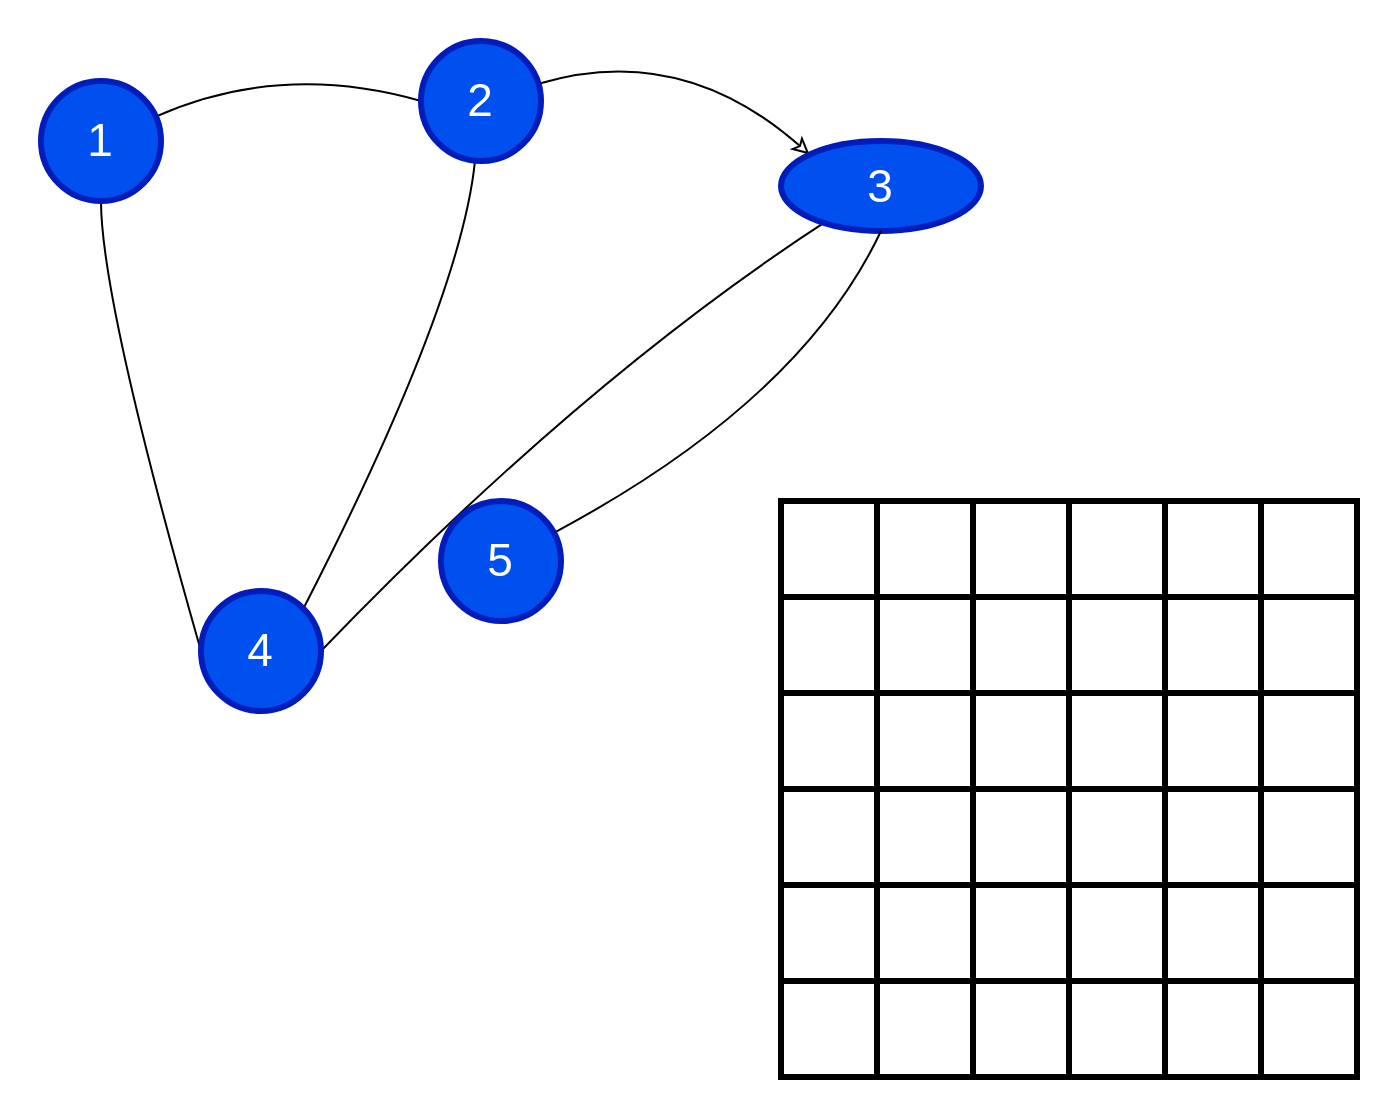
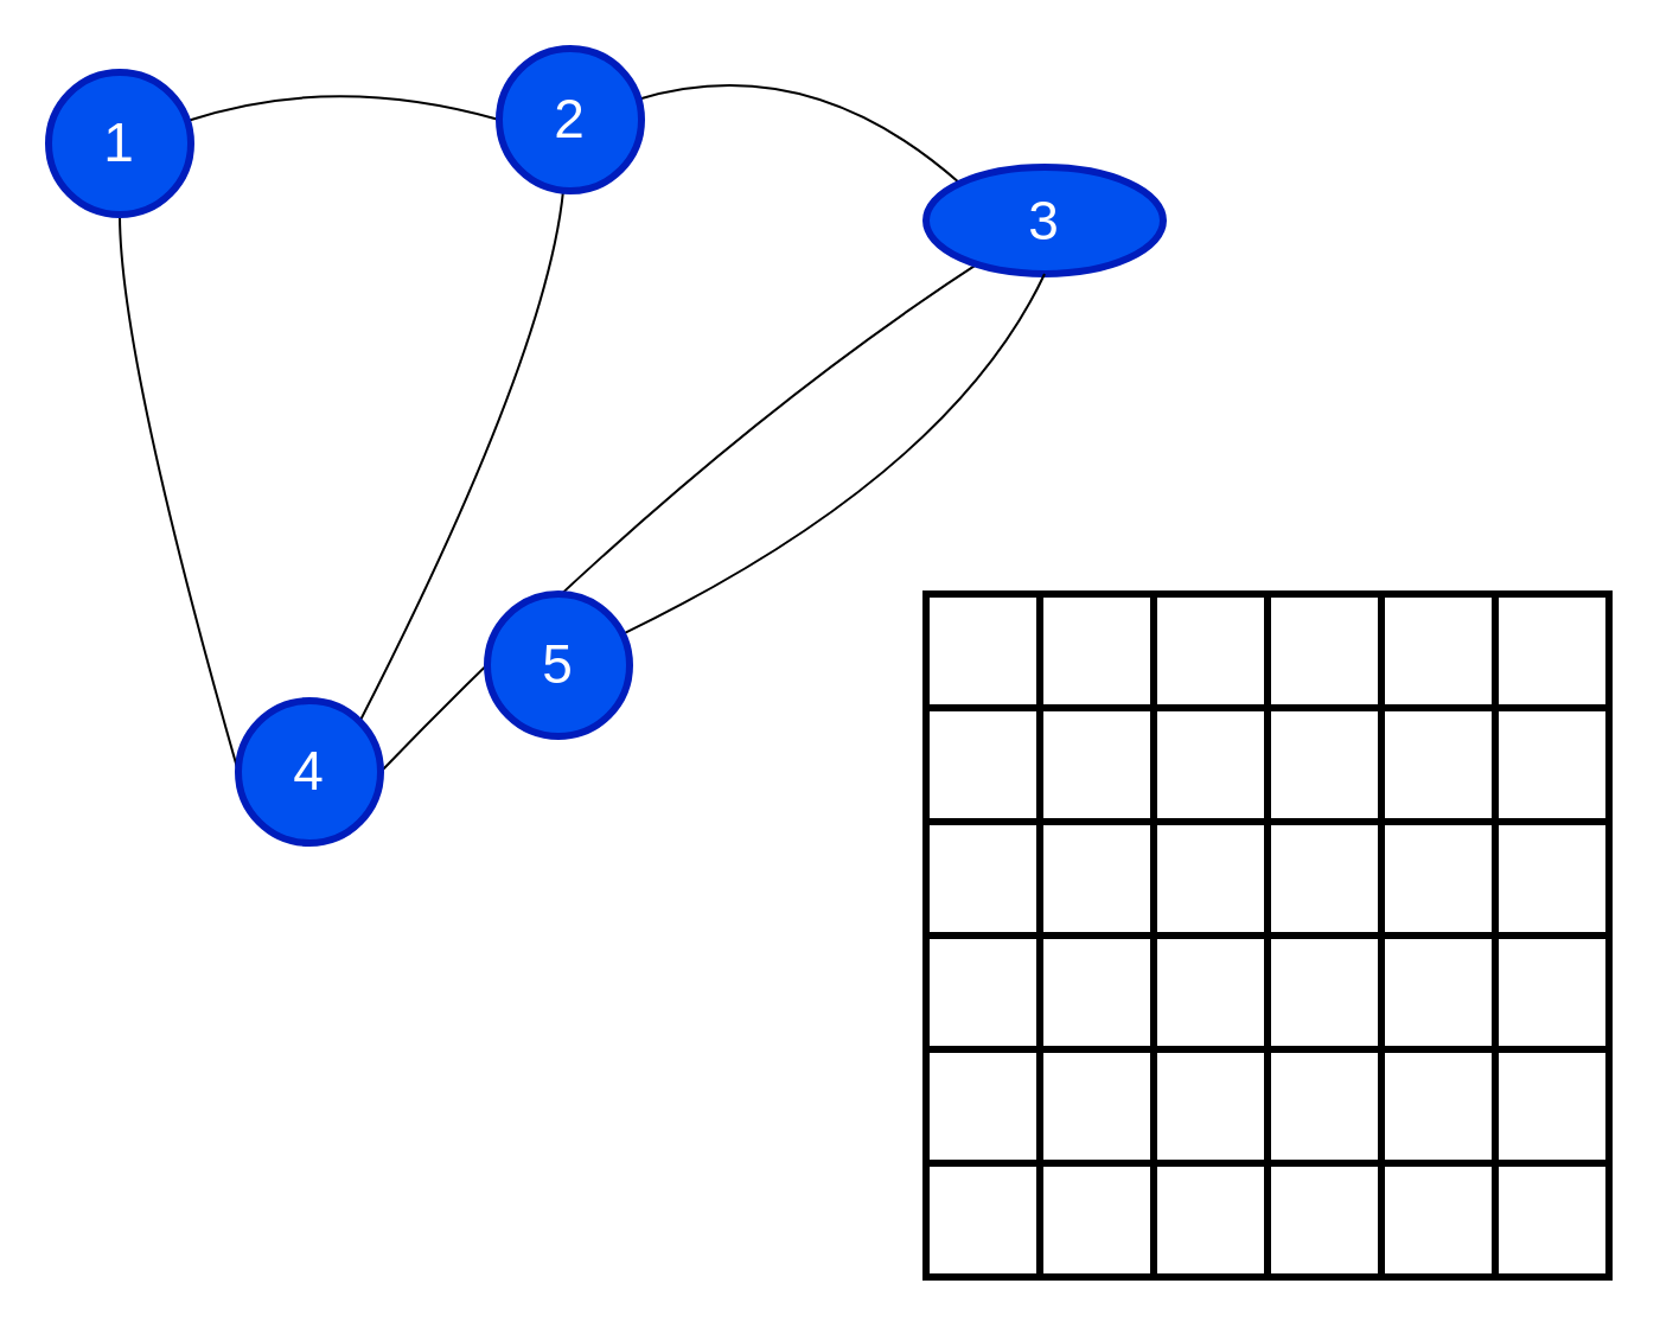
- <mxCell id="6" style="edgeStyle=none;curved=1;html=1;entryX=0;entryY=0;entryDx=0;entryDy=0;strokeColor=default;endArrow=classic;endFill=0;" edge="1" parent="1" source="7" target="9"><mxGeometry relative="1" as="geometry"><Array as="points"><mxPoint x="340" y="20" /></Array></mxGeometry></mxCell>
+ <mxCell id="6" style="edgeStyle=none;curved=1;html=1;entryX=0;entryY=0;entryDx=0;entryDy=0;strokeColor=default;endArrow=none;endFill=0;" edge="1" parent="1" source="7" target="9"><mxGeometry relative="1" as="geometry"><Array as="points"><mxPoint x="340" y="20" /></Array></mxGeometry></mxCell>
- <mxCell id="4" value="1" style="ellipse;whiteSpace=wrap;html=1;aspect=fixed;strokeWidth=3;fontSize=23;fillColor=#0050ef;fontColor=#ffffff;strokeColor=#001DBC;" vertex="1" parent="1"><mxGeometry x="20" y="40" width="60" height="60" as="geometry" /></mxCell>
+ <mxCell id="4" value="1" style="ellipse;whiteSpace=wrap;html=1;aspect=fixed;strokeWidth=3;fontSize=23;fillColor=#0050ef;fontColor=#ffffff;strokeColor=#001DBC;" vertex="1" parent="1"><mxGeometry x="20" y="30" width="60" height="60" as="geometry" /></mxCell>
- <mxCell id="12" value="5" style="ellipse;whiteSpace=wrap;html=1;aspect=fixed;strokeWidth=3;fontSize=23;fillColor=#0050ef;fontColor=#ffffff;strokeColor=#001DBC;" vertex="1" parent="1"><mxGeometry x="220" y="250" width="60" height="60" as="geometry" /></mxCell>
+ <mxCell id="12" value="5" style="ellipse;whiteSpace=wrap;html=1;aspect=fixed;strokeWidth=3;fontSize=23;fillColor=#0050ef;fontColor=#ffffff;strokeColor=#001DBC;" vertex="1" parent="1"><mxGeometry x="205" y="250" width="60" height="60" as="geometry" /></mxCell>
